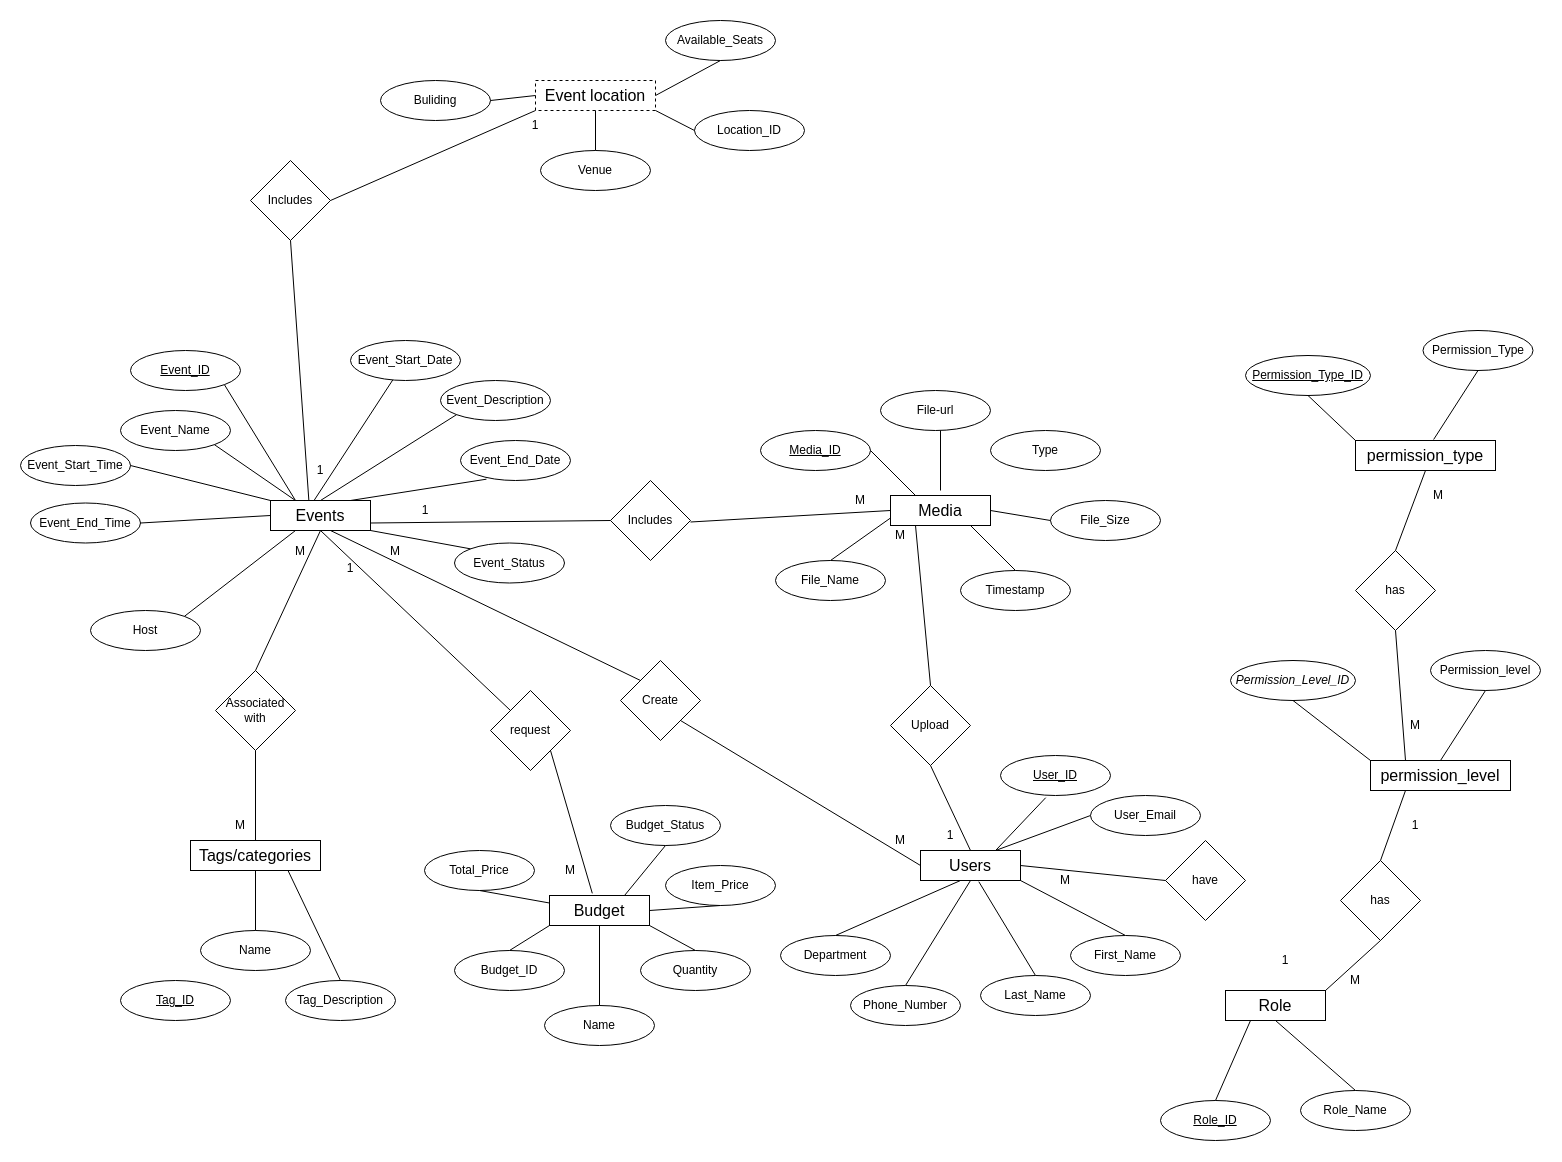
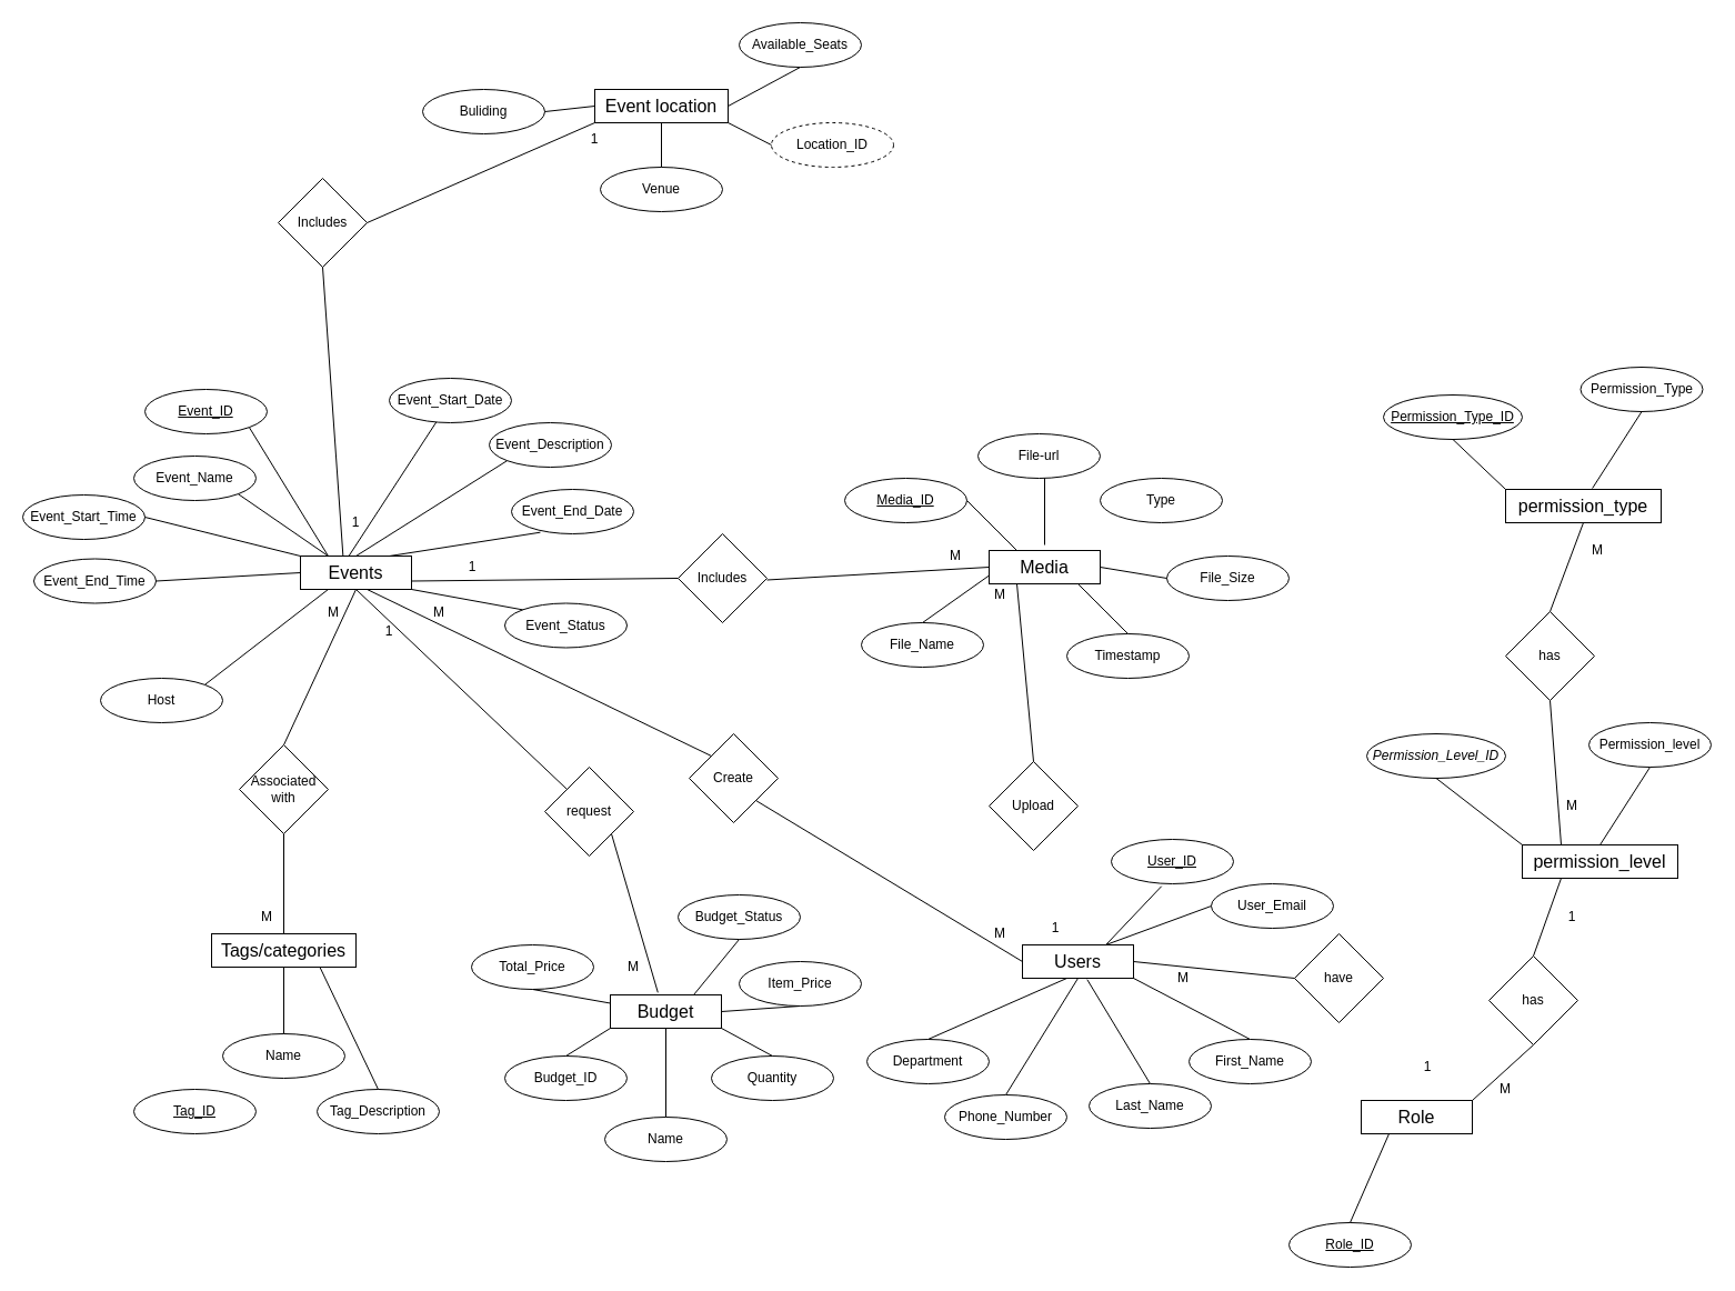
- <mxCell id="86" value="&lt;font style=&quot;font-size: 16px;&quot;&gt;Event location&lt;/font&gt;" style="rounded=0;whiteSpace=wrap;html=1;dashed=1;" vertex="1" parent="1"><mxGeometry x="535" y="80" width="120" height="30" as="geometry" /></mxCell>
+ <mxCell id="86" value="&lt;font style=&quot;font-size: 16px;&quot;&gt;Event location&lt;/font&gt;" style="rounded=0;whiteSpace=wrap;html=1;" vertex="1" parent="1"><mxGeometry x="535" y="80" width="120" height="30" as="geometry" /></mxCell>
- <mxCell id="87" value="Location_ID" style="ellipse;whiteSpace=wrap;html=1;" vertex="1" parent="1"><mxGeometry x="694" y="110" width="110" height="40" as="geometry" /></mxCell>
+ <mxCell id="87" value="Location_ID" style="ellipse;whiteSpace=wrap;html=1;dashed=1;" vertex="1" parent="1"><mxGeometry x="694" y="110" width="110" height="40" as="geometry" /></mxCell>
- <mxCell id="39" value="" style="endArrow=none;html=1;rounded=0;exitX=0.5;exitY=0;exitDx=0;exitDy=0;entryX=0.5;entryY=1;entryDx=0;entryDy=0;" edge="1" parent="1" source="28" target="33"><mxGeometry width="50" height="50" relative="1" as="geometry"><mxPoint x="960" y="820" as="sourcePoint" /><mxPoint x="920" y="770" as="targetPoint" /></mxGeometry></mxCell>
- <mxCell id="81" value="" style="endArrow=none;html=1;rounded=0;exitX=0.5;exitY=1;exitDx=0;exitDy=0;entryX=0.5;entryY=0;entryDx=0;entryDy=0;" edge="1" parent="1" source="78" target="79"><mxGeometry width="50" height="50" relative="1" as="geometry"><mxPoint x="1220" y="700" as="sourcePoint" /><mxPoint x="1280" y="750" as="targetPoint" /></mxGeometry></mxCell>
- <mxCell id="79" value="Role_Name" style="ellipse;whiteSpace=wrap;html=1;" vertex="1" parent="1"><mxGeometry x="1300" y="1090" width="110" height="40" as="geometry" /></mxCell>
